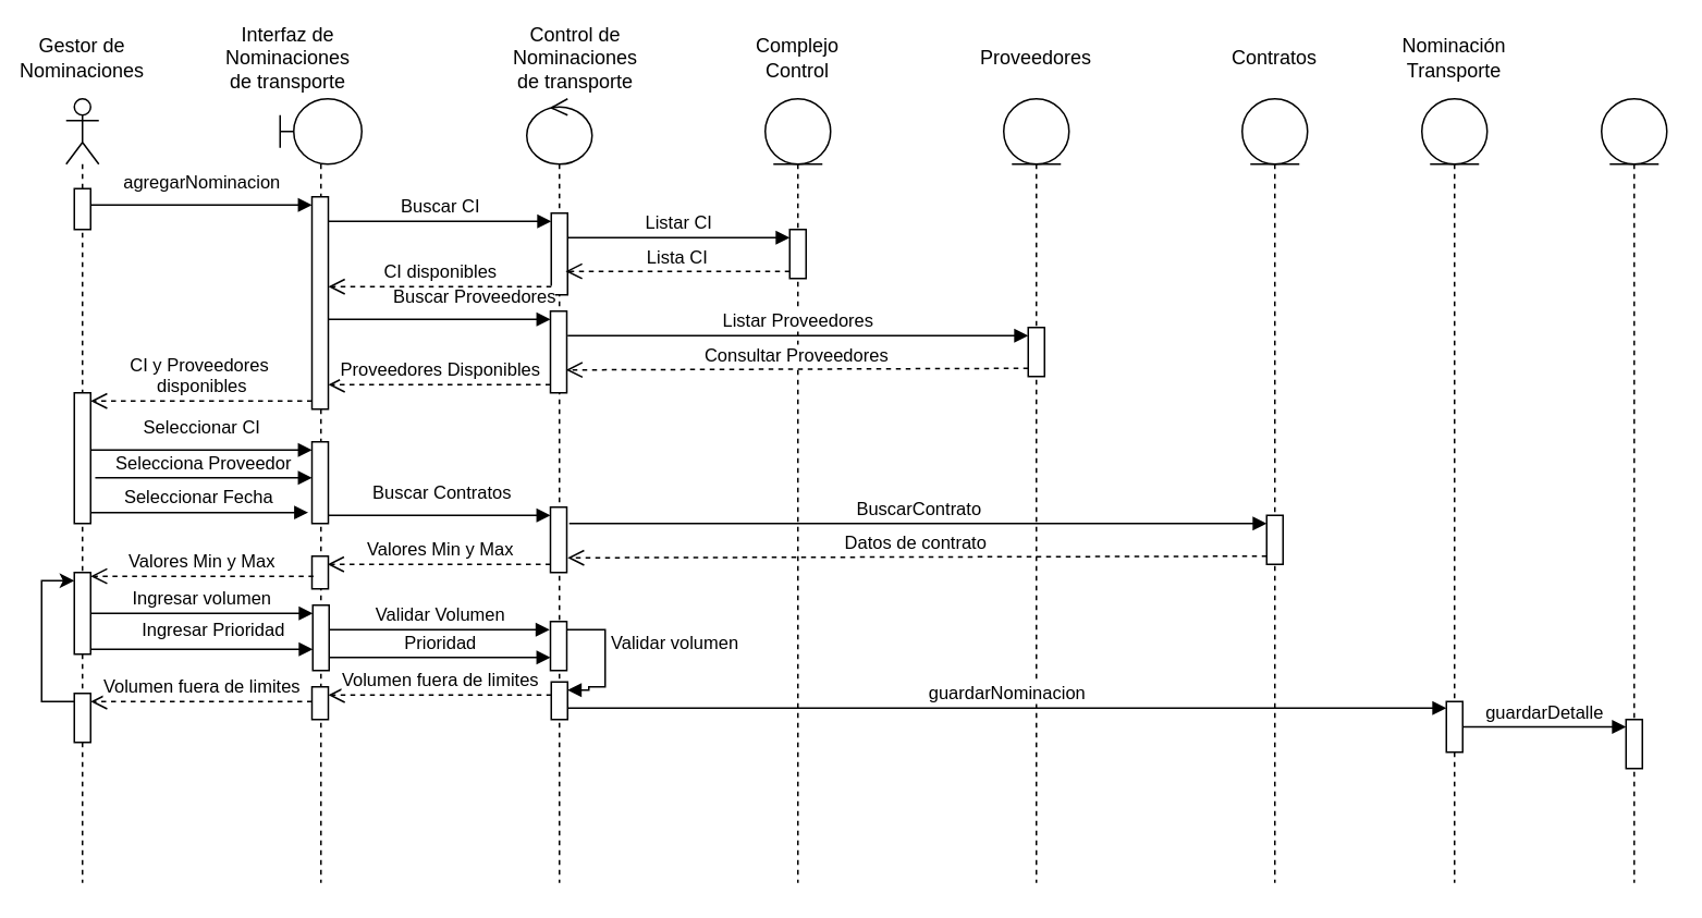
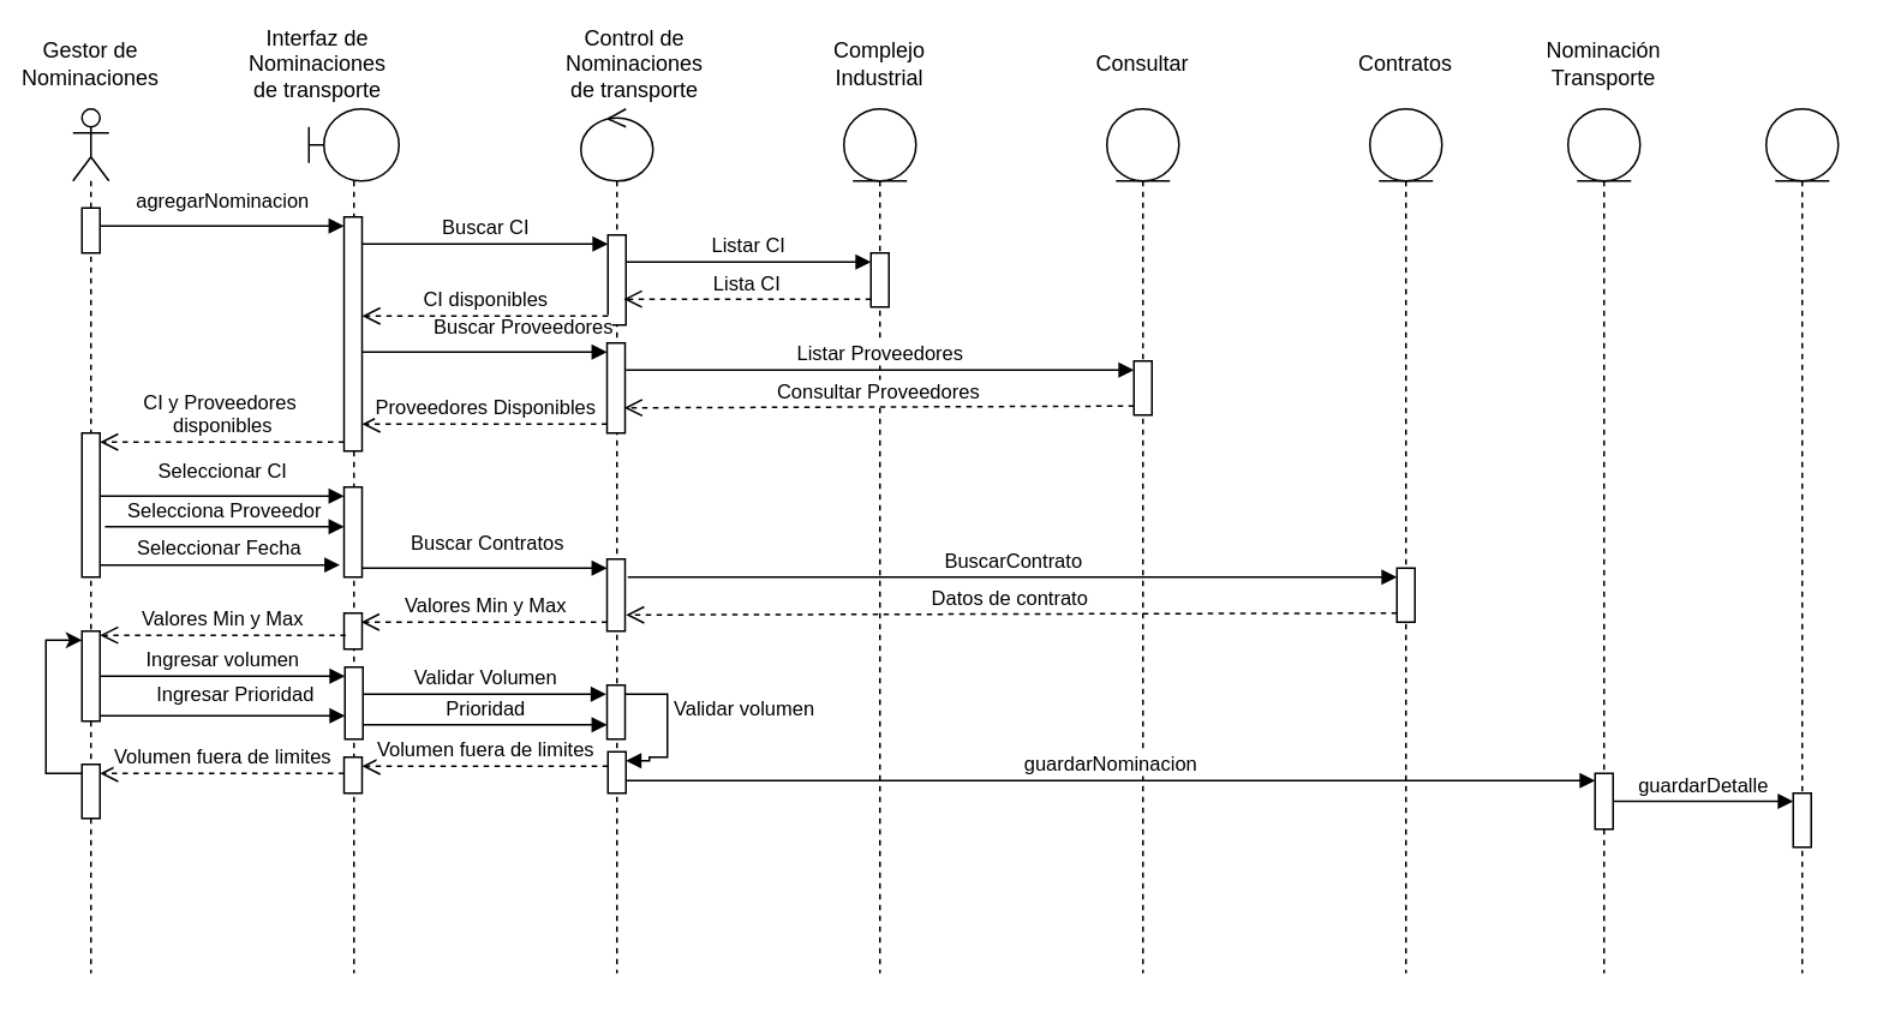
- <mxCell id="29" value="Complejo Control" style="text;html=1;align=center;verticalAlign=middle;whiteSpace=wrap;rounded=0;" parent="1" vertex="1"><mxGeometry x="458" y="20" width="60" height="30" as="geometry" /></mxCell>
+ <mxCell id="29" value="Complejo Industrial" style="text;html=1;align=center;verticalAlign=middle;whiteSpace=wrap;rounded=0;" parent="1" vertex="1"><mxGeometry x="458" y="20" width="60" height="30" as="geometry" /></mxCell>
- <mxCell id="34" value="Proveedores" style="text;html=1;align=center;verticalAlign=middle;whiteSpace=wrap;rounded=0;" parent="1" vertex="1"><mxGeometry x="604" y="20" width="60" height="30" as="geometry" /></mxCell>
+ <mxCell id="34" value="Consultar" style="text;html=1;align=center;verticalAlign=middle;whiteSpace=wrap;rounded=0;" parent="1" vertex="1"><mxGeometry x="604" y="20" width="60" height="30" as="geometry" /></mxCell>
